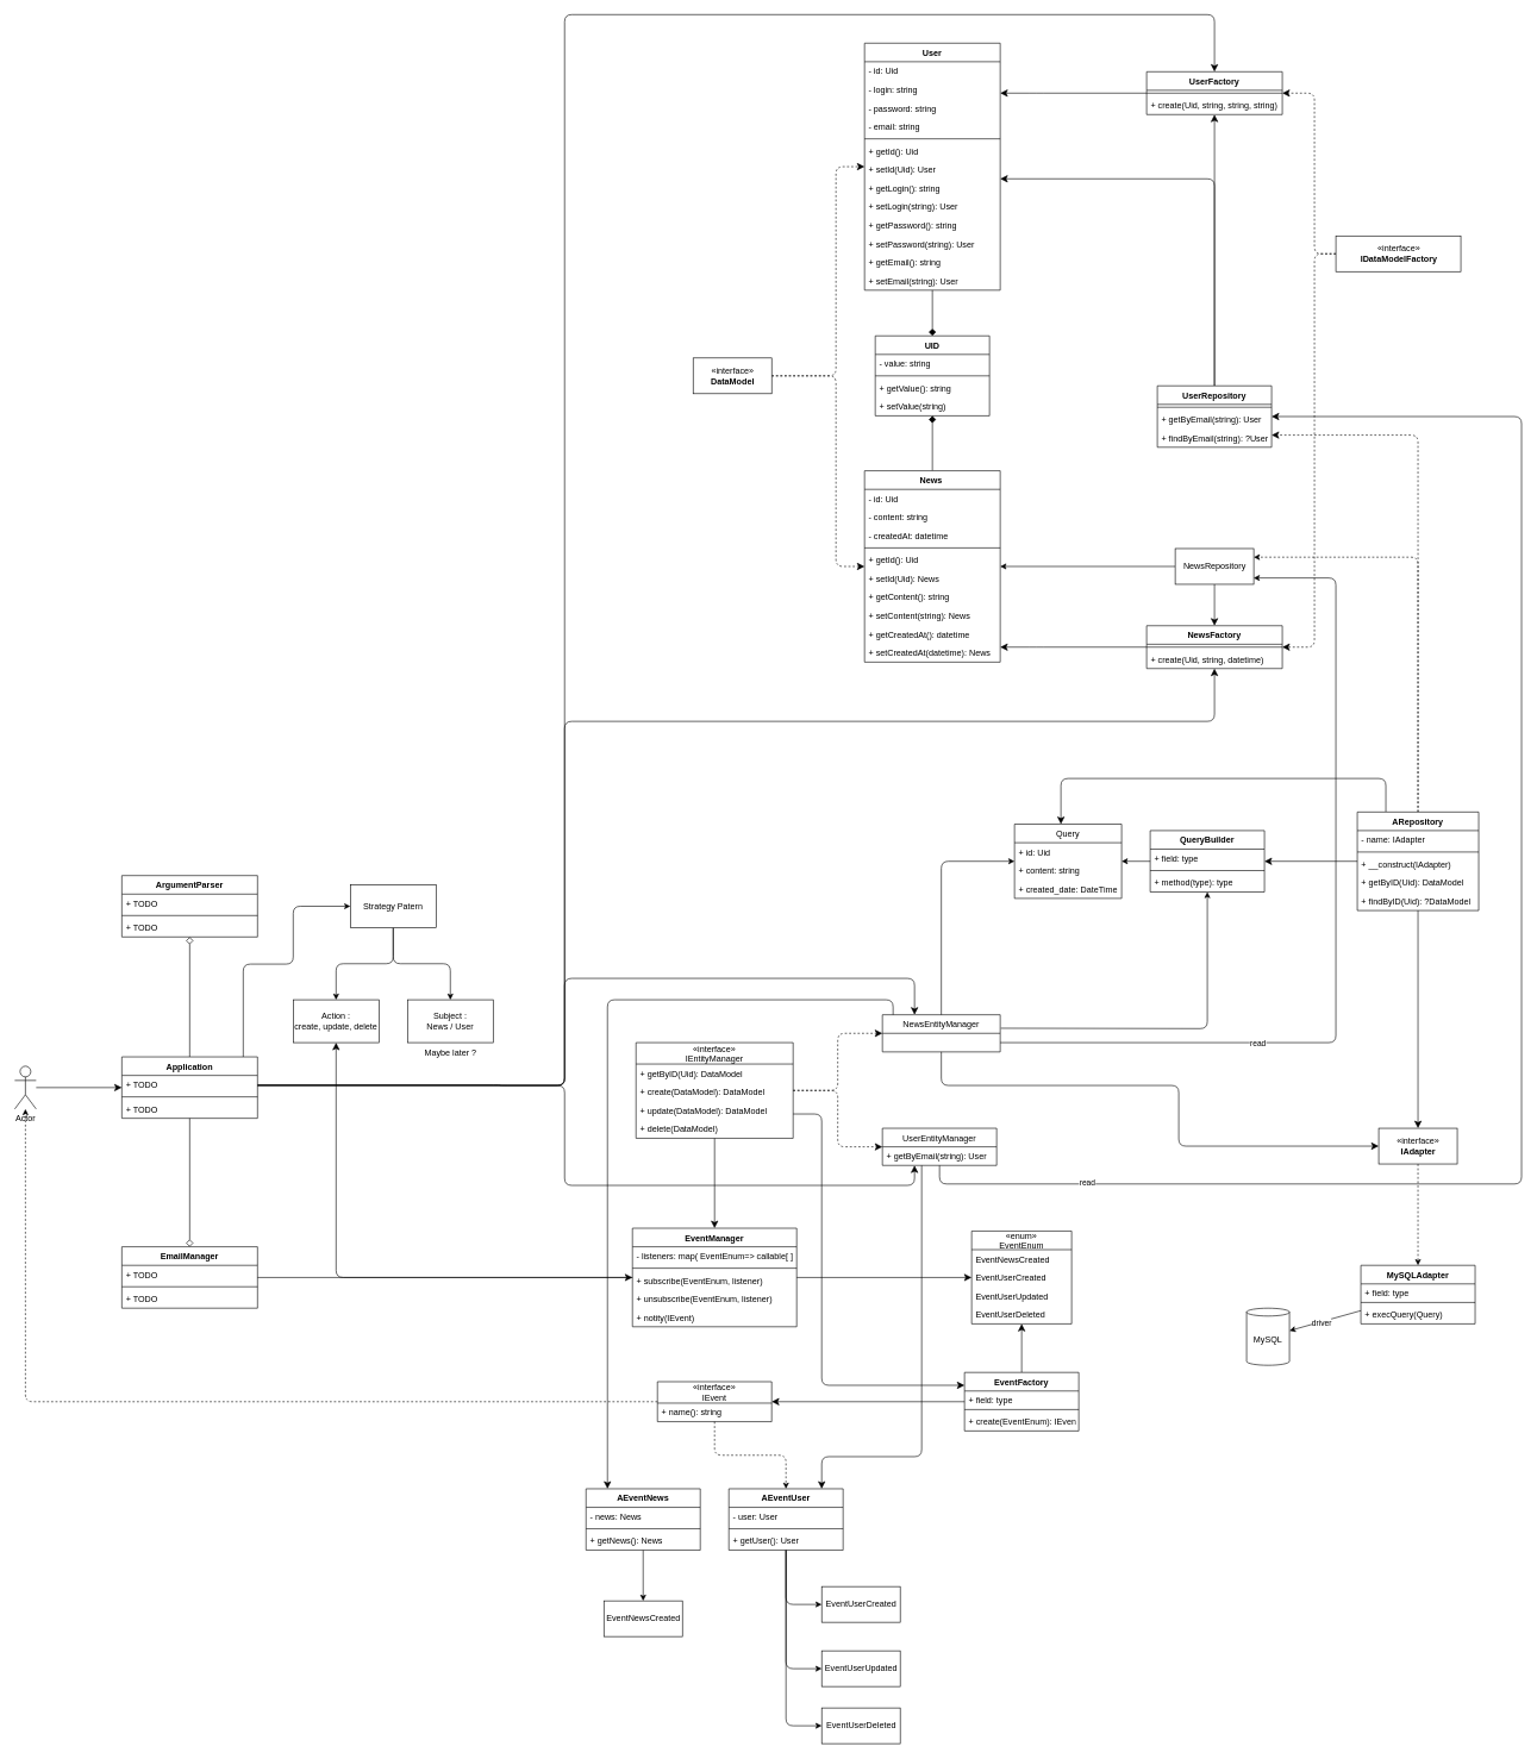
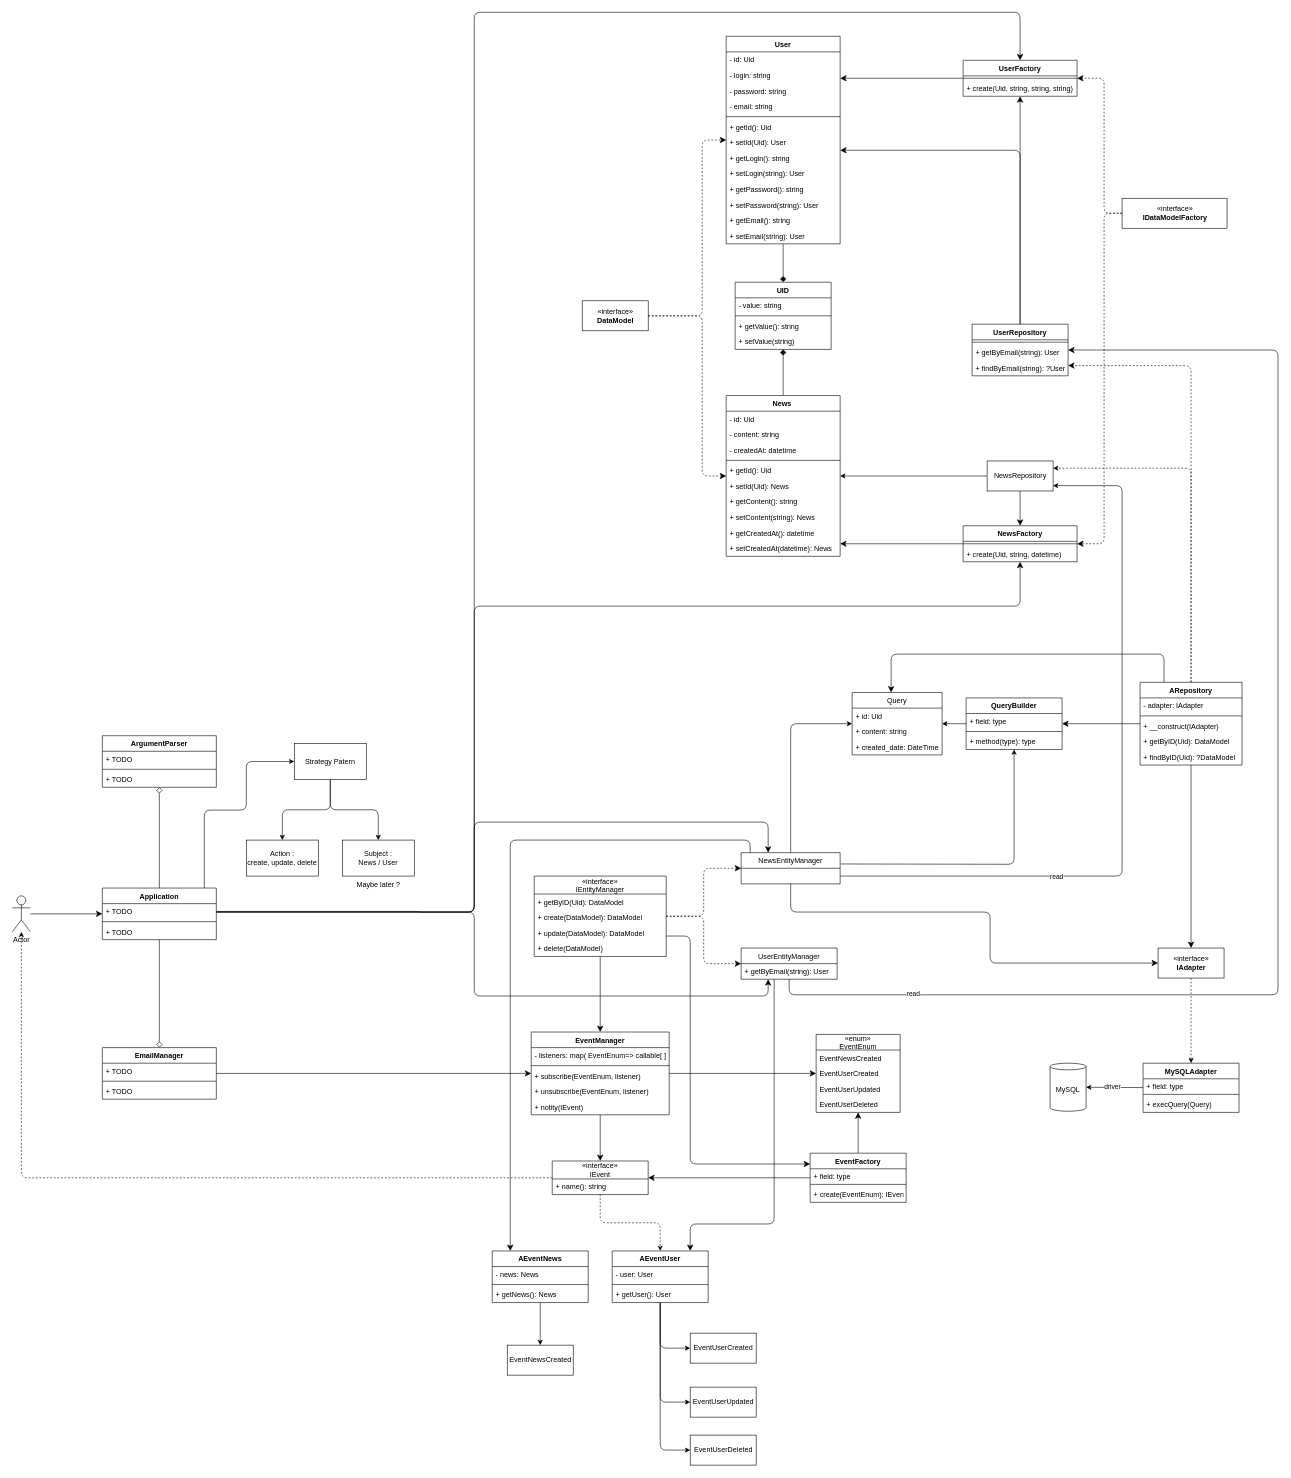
- <mxCell id="90" value="- name: IAdapter" style="text;strokeColor=none;fillColor=none;align=left;verticalAlign=top;spacingLeft=4;spacingRight=4;overflow=hidden;rotatable=0;points=[[0,0.5],[1,0.5]];portConstraint=eastwest;" parent="89" vertex="1"><mxGeometry y="26" width="170" height="26" as="geometry" /></mxCell>
+ <mxCell id="90" value="- adapter: IAdapter" style="text;strokeColor=none;fillColor=none;align=left;verticalAlign=top;spacingLeft=4;spacingRight=4;overflow=hidden;rotatable=0;points=[[0,0.5],[1,0.5]];portConstraint=eastwest;" parent="89" vertex="1"><mxGeometry y="26" width="170" height="26" as="geometry" /></mxCell>
- <mxCell id="124" style="edgeStyle=orthogonalEdgeStyle;html=1;endArrow=classic;endFill=1;endSize=8;" parent="1" source="126" target="172" edge="1"><mxGeometry relative="1" as="geometry" /></mxCell>
+ <mxCell id="124" style="edgeStyle=orthogonalEdgeStyle;html=1;endArrow=classic;endFill=1;endSize=8;" parent="1" source="126" target="52" edge="1"><mxGeometry relative="1" as="geometry" /></mxCell>
- <mxCell id="16" value="MySQL" style="shape=cylinder3;whiteSpace=wrap;html=1;boundedLbl=1;backgroundOutline=1;size=5.51;" parent="1" vertex="1"><mxGeometry x="1745" y="1832" width="60" height="80" as="geometry" /></mxCell>
+ <mxCell id="16" value="MySQL" style="shape=cylinder3;whiteSpace=wrap;html=1;boundedLbl=1;backgroundOutline=1;size=5.51;" parent="1" vertex="1"><mxGeometry x="1750" y="1772" width="60" height="80" as="geometry" /></mxCell>
